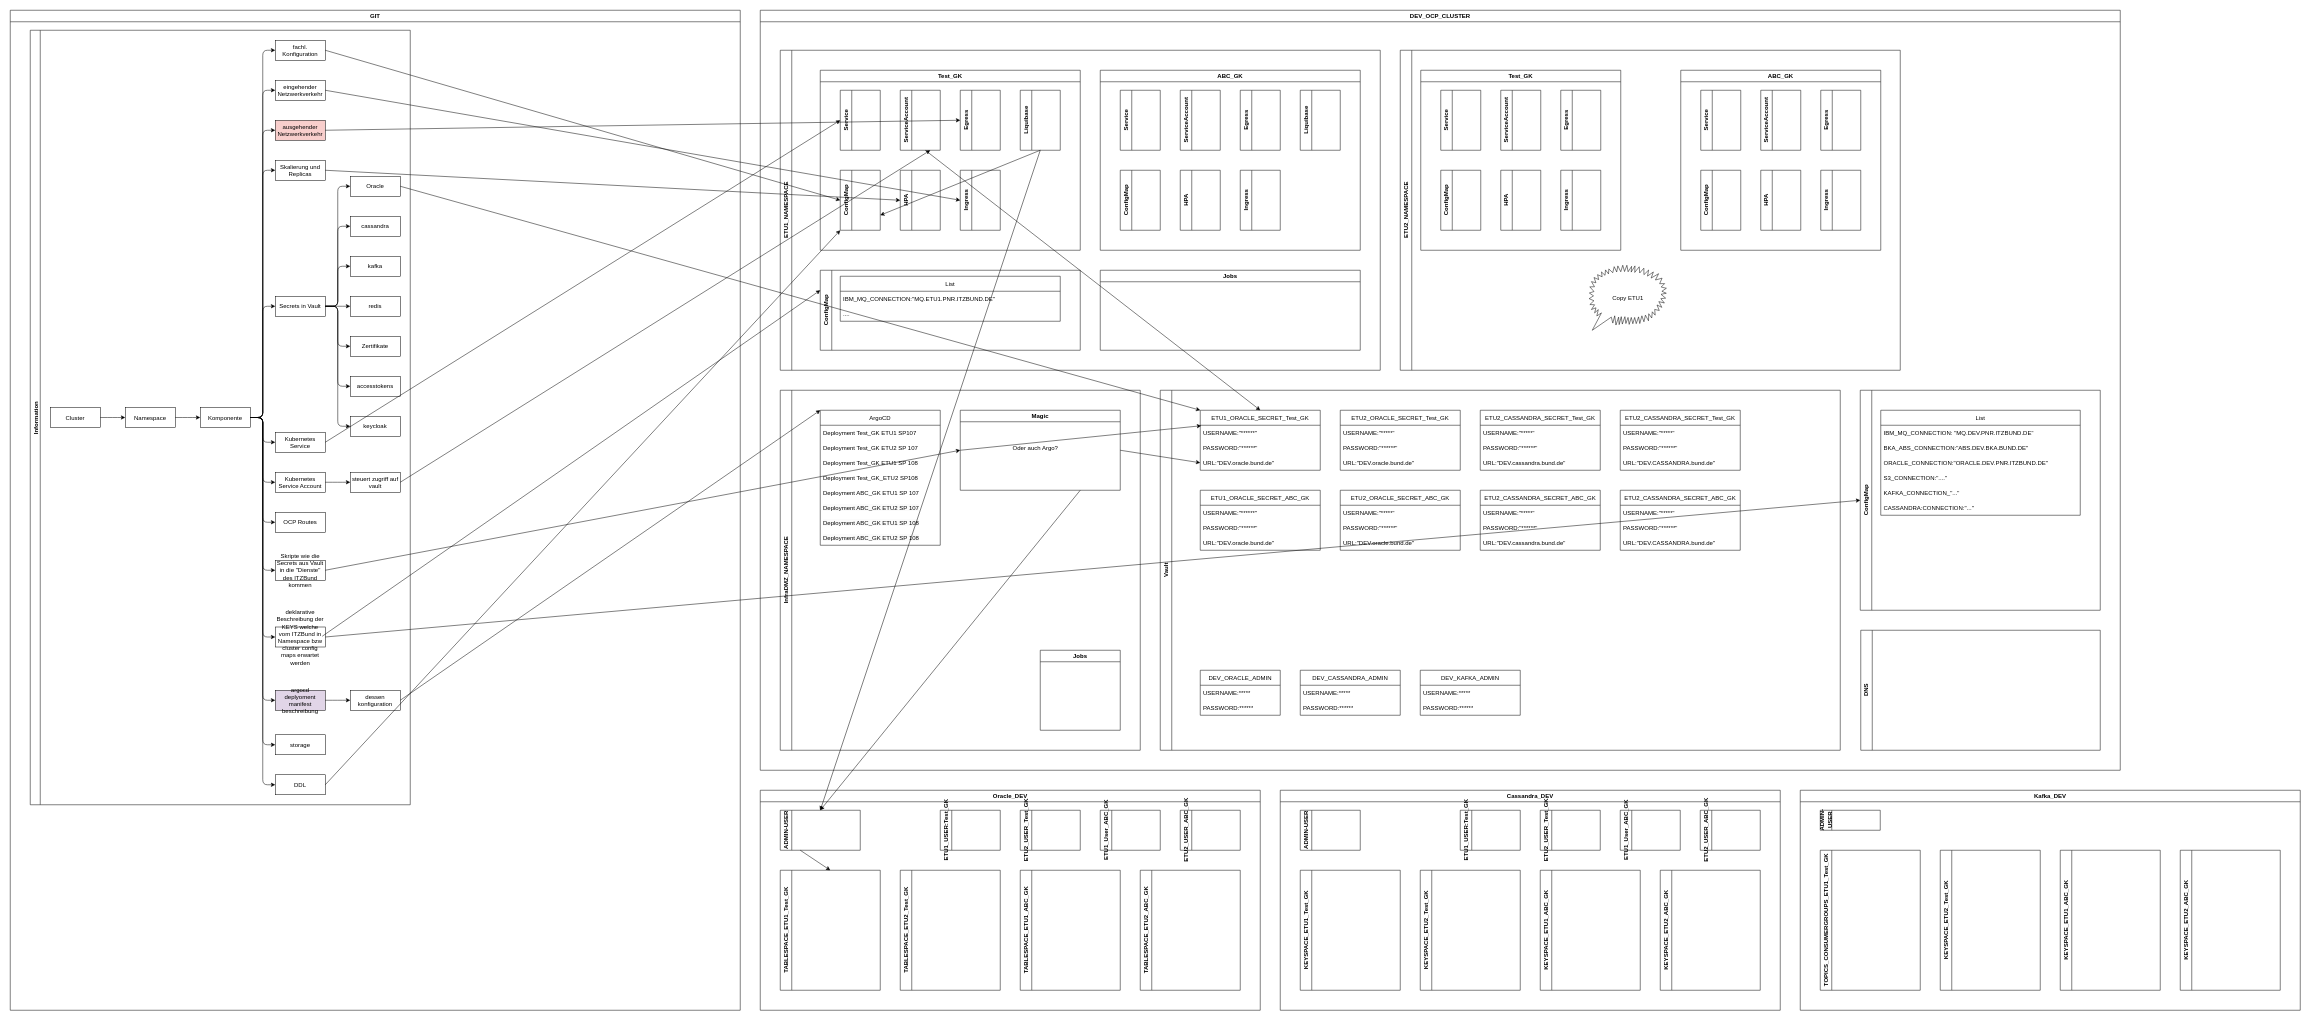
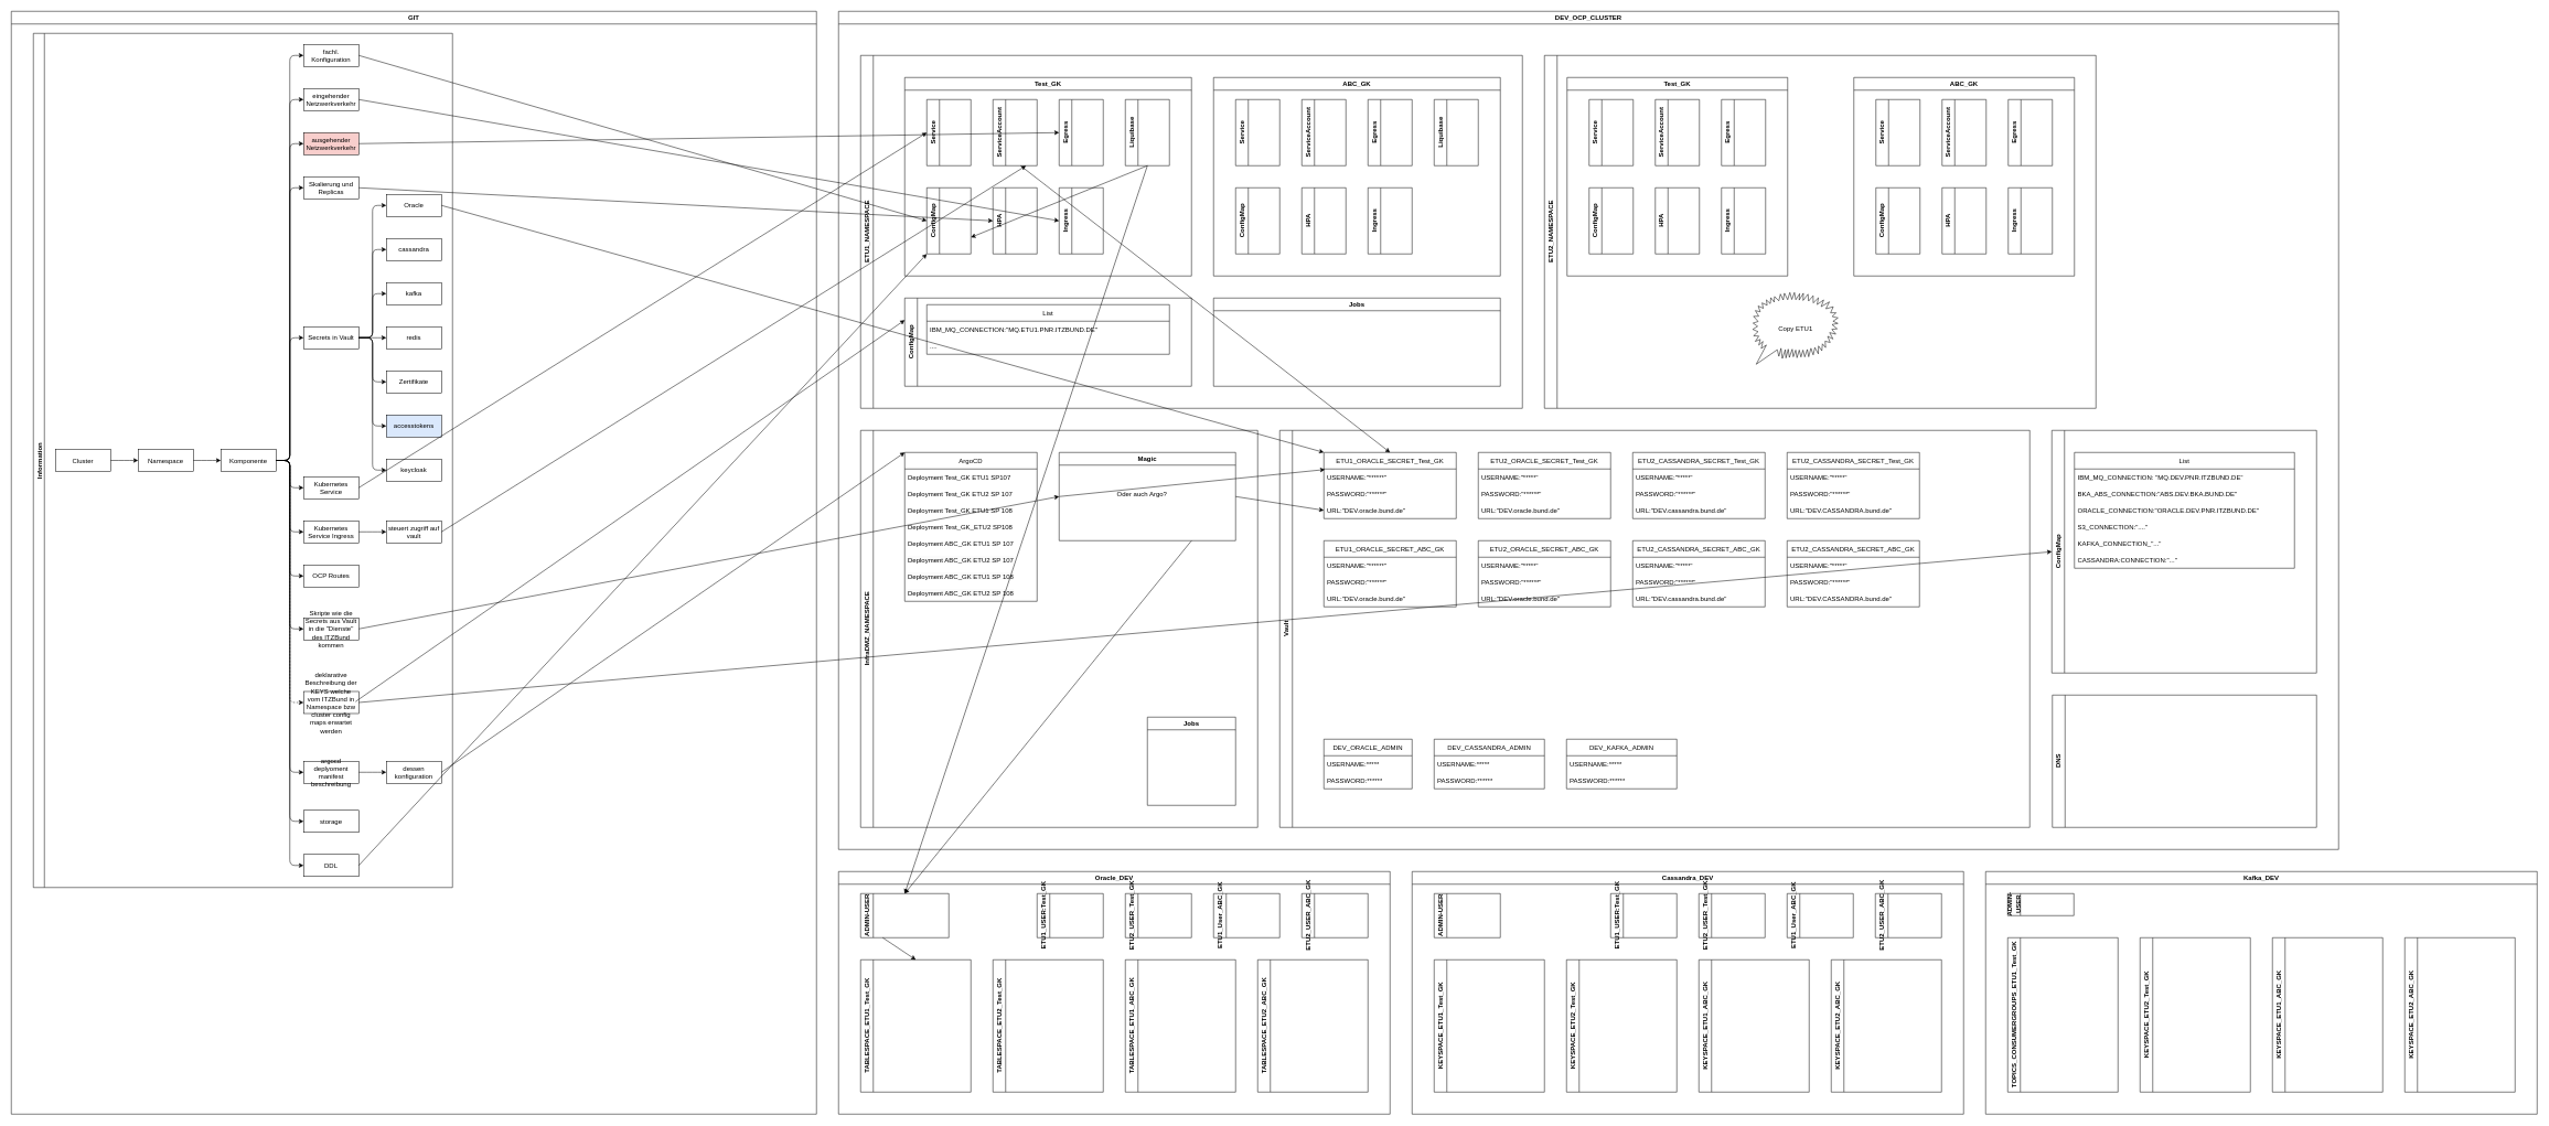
- <mxCell id="158" value="accesstokens" style="whiteSpace=wrap;html=1;" parent="117" vertex="1"><mxGeometry x="640" y="692" width="100" height="40" as="geometry" /></mxCell>
+ <mxCell id="158" value="accesstokens" style="whiteSpace=wrap;html=1;fillColor=#dae8fc;" parent="117" vertex="1"><mxGeometry x="640" y="692" width="100" height="40" as="geometry" /></mxCell>
- <mxCell id="136" value="Kubernetes Service Account" style="whiteSpace=wrap;html=1;" parent="117" vertex="1"><mxGeometry x="490" y="884" width="100" height="40" as="geometry" /></mxCell>
+ <mxCell id="136" value="Kubernetes Service Ingress" style="whiteSpace=wrap;html=1;" parent="117" vertex="1"><mxGeometry x="490" y="884" width="100" height="40" as="geometry" /></mxCell>
- <mxCell id="141" value="" style="edgeStyle=elbowEdgeStyle;elbow=horizontal;html=1;rounded=1;curved=0;sourcePerimeterSpacing=0;targetPerimeterSpacing=0;startSize=6;endSize=6;" parent="117" source="122" target="142" edge="1"><mxGeometry relative="1" as="geometry"><mxPoint x="-750" y="-4411" as="sourcePoint" /></mxGeometry></mxCell>
+ <mxCell id="141" value="" style="edgeStyle=elbowEdgeStyle;elbow=horizontal;html=1;rounded=1;curved=0;sourcePerimeterSpacing=0;targetPerimeterSpacing=0;startSize=6;endSize=6;dashed=1;" parent="117" source="122" target="142" edge="1"><mxGeometry relative="1" as="geometry"><mxPoint x="-750" y="-4411" as="sourcePoint" /></mxGeometry></mxCell>
- <mxCell id="144" value="argocd deplyoment manifest beschreibung" style="whiteSpace=wrap;html=1;fillColor=#e1d5e7;" parent="117" vertex="1"><mxGeometry x="490" y="1320" width="100" height="40" as="geometry" /></mxCell>
+ <mxCell id="144" value="argocd deplyoment manifest beschreibung" style="whiteSpace=wrap;html=1;" parent="117" vertex="1"><mxGeometry x="490" y="1320" width="100" height="40" as="geometry" /></mxCell>
